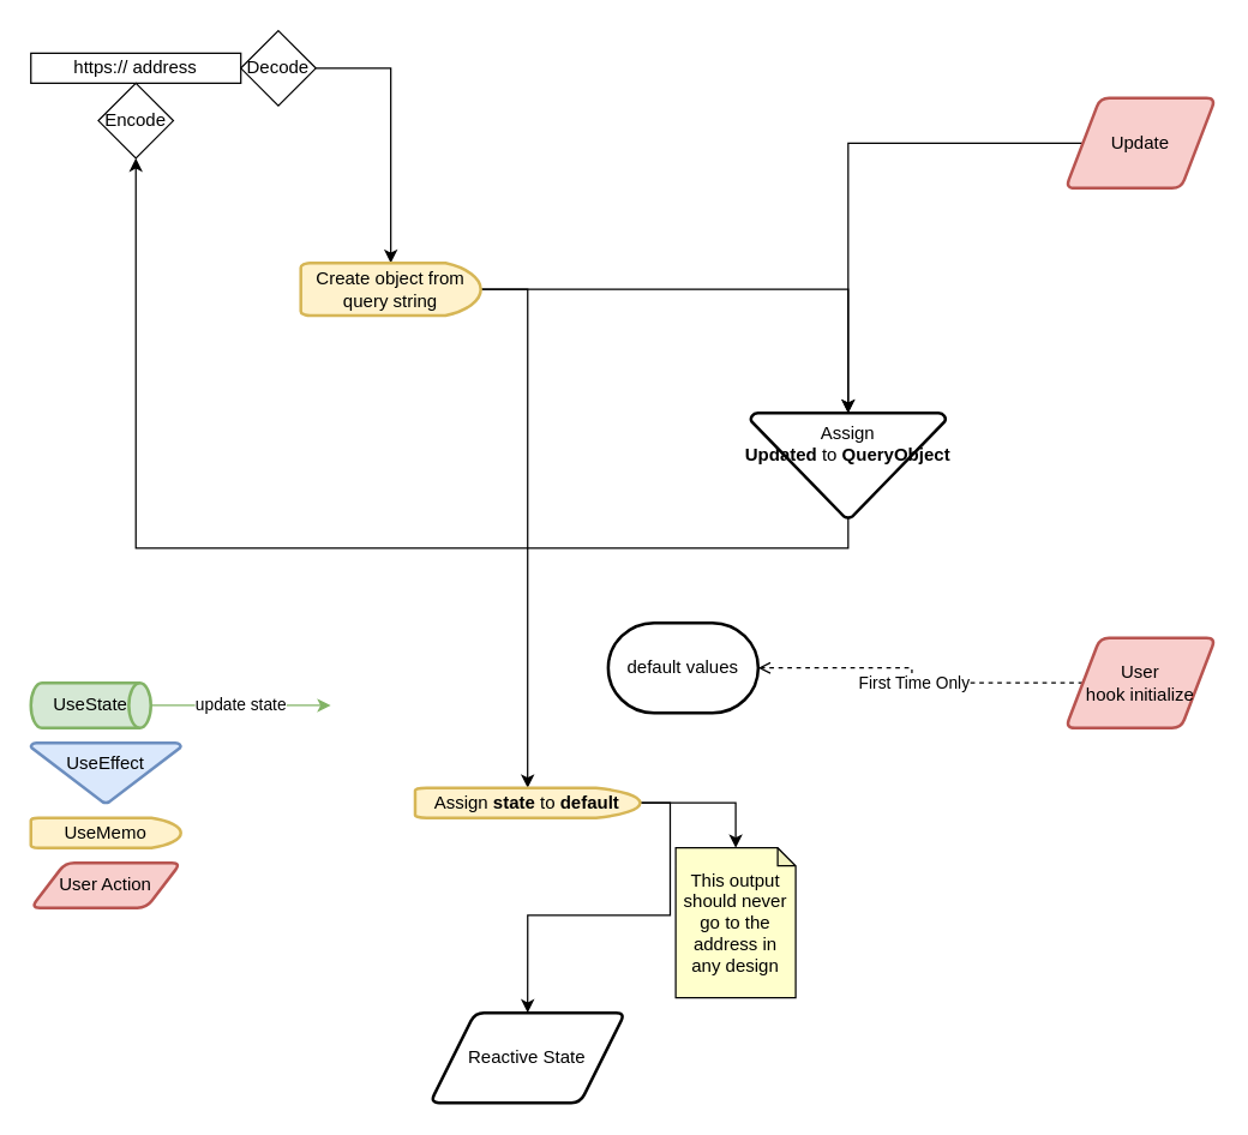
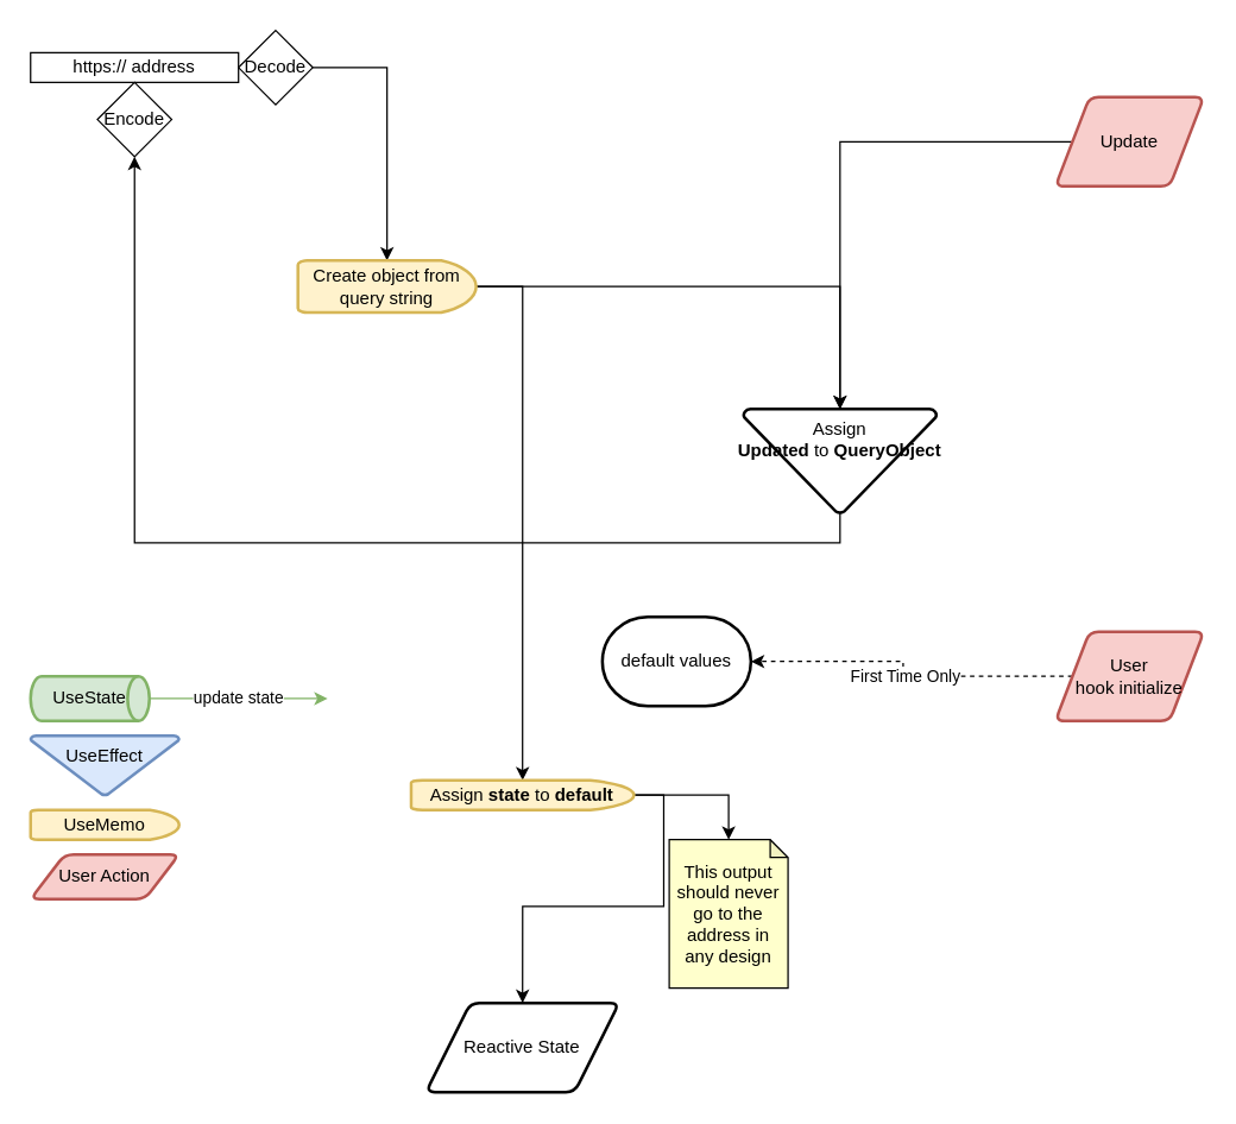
- <mxCell id="4" value="First Time Only" style="edgeStyle=orthogonalEdgeStyle;rounded=0;orthogonalLoop=1;jettySize=auto;html=1;entryX=1;entryY=0.5;entryDx=0;entryDy=0;entryPerimeter=0;dashed=1;endArrow=open;" parent="1" source="5" target="13" edge="1"><mxGeometry relative="1" as="geometry" /></mxCell>
+ <mxCell id="4" value="First Time Only" style="edgeStyle=orthogonalEdgeStyle;rounded=0;orthogonalLoop=1;jettySize=auto;html=1;entryX=1;entryY=0.5;entryDx=0;entryDy=0;entryPerimeter=0;dashed=1;" parent="1" source="5" target="13" edge="1"><mxGeometry relative="1" as="geometry" /></mxCell>
